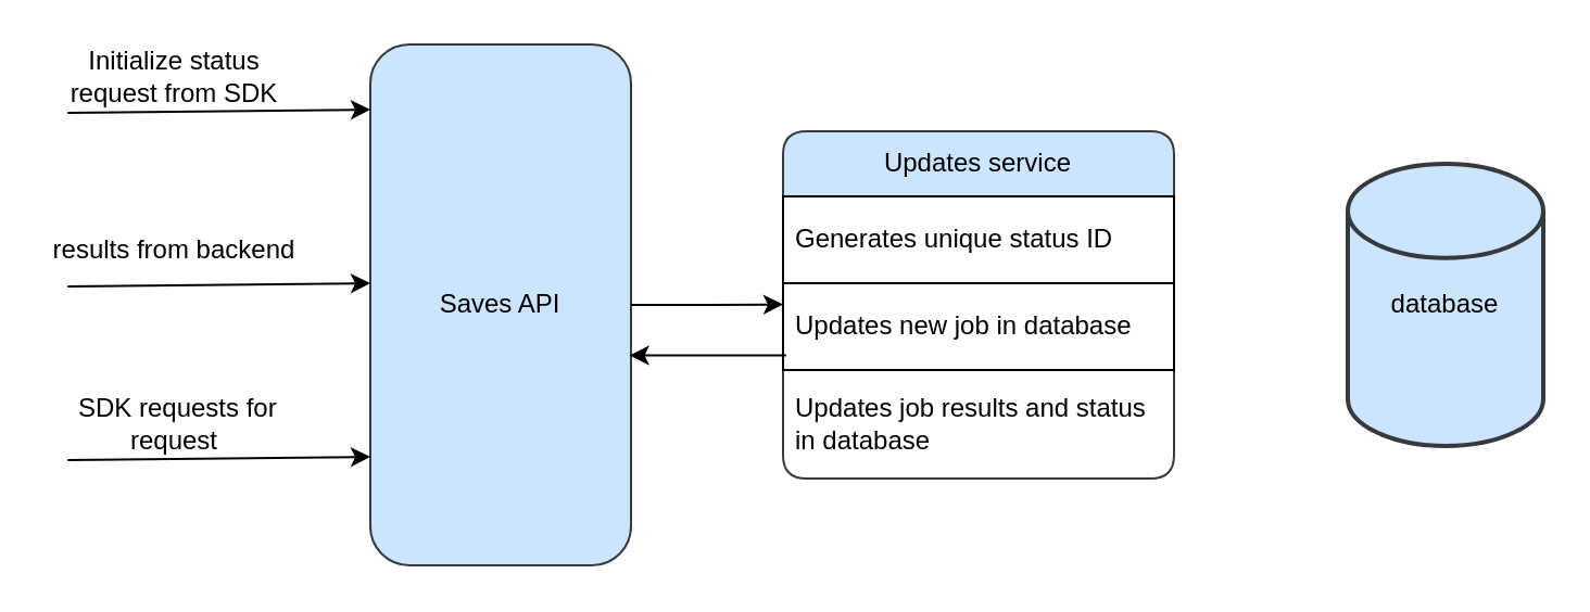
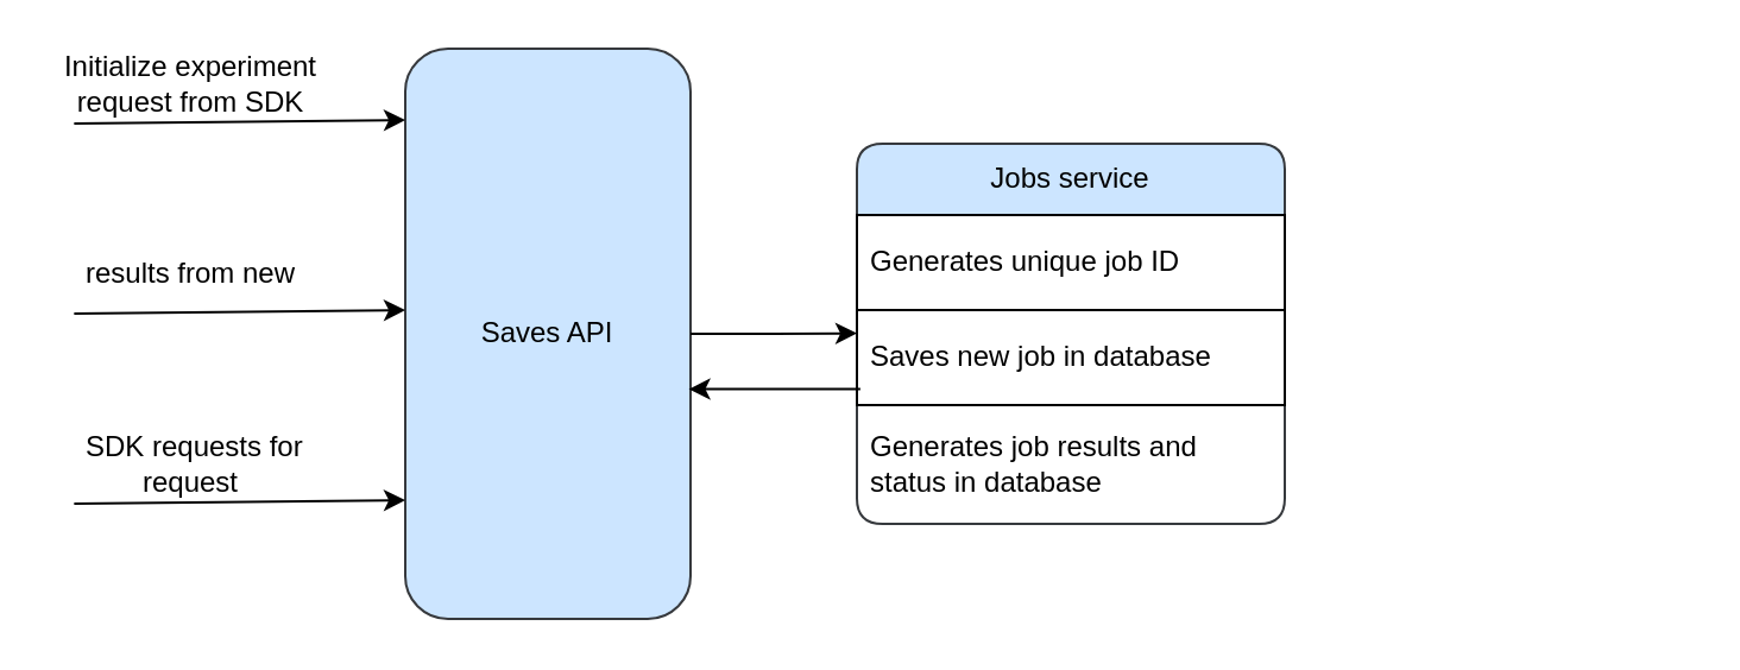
- <mxCell id="10" value="Initialize status request from SDK" style="text;html=1;align=center;verticalAlign=middle;whiteSpace=wrap;rounded=0;" vertex="1" parent="8"><mxGeometry width="120" height="30" as="geometry" /></mxCell>
+ <mxCell id="10" value="Initialize experiment request from SDK" style="text;html=1;align=center;verticalAlign=middle;whiteSpace=wrap;rounded=0;" vertex="1" parent="8"><mxGeometry width="120" height="30" as="geometry" /></mxCell>
- <mxCell id="4" value="Updates service" style="swimlane;fontStyle=0;childLayout=stackLayout;horizontal=1;startSize=30;horizontalStack=0;resizeParent=1;resizeParentMax=0;resizeLast=0;collapsible=1;marginBottom=0;whiteSpace=wrap;html=1;rounded=1;arcSize=12;fillColor=#cce5ff;strokeColor=#36393d;" vertex="1" parent="1"><mxGeometry x="360" y="60" width="180" height="160" as="geometry" /></mxCell>
+ <mxCell id="4" value="Jobs service" style="swimlane;fontStyle=0;childLayout=stackLayout;horizontal=1;startSize=30;horizontalStack=0;resizeParent=1;resizeParentMax=0;resizeLast=0;collapsible=1;marginBottom=0;whiteSpace=wrap;html=1;rounded=1;arcSize=12;fillColor=#cce5ff;strokeColor=#36393d;" vertex="1" parent="1"><mxGeometry x="360" y="60" width="180" height="160" as="geometry" /></mxCell>
- <mxCell id="5" value="Generates unique status ID" style="text;strokeColor=default;fillColor=none;align=left;verticalAlign=middle;spacingLeft=4;spacingRight=4;overflow=hidden;points=[[0,0.5],[1,0.5]];portConstraint=eastwest;rotatable=0;whiteSpace=wrap;html=1;" vertex="1" parent="4"><mxGeometry y="30" width="180" height="40" as="geometry" /></mxCell>
+ <mxCell id="5" value="Generates unique job ID" style="text;strokeColor=default;fillColor=none;align=left;verticalAlign=middle;spacingLeft=4;spacingRight=4;overflow=hidden;points=[[0,0.5],[1,0.5]];portConstraint=eastwest;rotatable=0;whiteSpace=wrap;html=1;" vertex="1" parent="4"><mxGeometry y="30" width="180" height="40" as="geometry" /></mxCell>
- <mxCell id="13" value="results from backend" style="text;html=1;align=center;verticalAlign=middle;whiteSpace=wrap;rounded=0;" vertex="1" parent="11"><mxGeometry width="120" height="30" as="geometry" /></mxCell>
+ <mxCell id="13" value="results from new" style="text;html=1;align=center;verticalAlign=middle;whiteSpace=wrap;rounded=0;" vertex="1" parent="11"><mxGeometry width="120" height="30" as="geometry" /></mxCell>
- <mxCell id="3" value="database" style="strokeWidth=2;html=1;shape=mxgraph.flowchart.database;whiteSpace=wrap;fillColor=#cce5ff;strokeColor=#36393d;" vertex="1" parent="1"><mxGeometry x="620" y="75" width="90" height="130" as="geometry" /></mxCell>
- <mxCell id="6" value="Updates new job in database" style="text;strokeColor=default;fillColor=none;align=left;verticalAlign=middle;spacingLeft=4;spacingRight=4;overflow=hidden;points=[[0,0.5],[1,0.5]];portConstraint=eastwest;rotatable=0;whiteSpace=wrap;html=1;" vertex="1" parent="4"><mxGeometry y="70" width="180" height="40" as="geometry" /></mxCell>
+ <mxCell id="6" value="Saves new job in database" style="text;strokeColor=default;fillColor=none;align=left;verticalAlign=middle;spacingLeft=4;spacingRight=4;overflow=hidden;points=[[0,0.5],[1,0.5]];portConstraint=eastwest;rotatable=0;whiteSpace=wrap;html=1;" vertex="1" parent="4"><mxGeometry y="70" width="180" height="40" as="geometry" /></mxCell>
- <mxCell id="7" value="Updates job results and status in database" style="text;strokeColor=none;fillColor=none;align=left;verticalAlign=middle;spacingLeft=4;spacingRight=4;overflow=hidden;points=[[0,0.5],[1,0.5]];portConstraint=eastwest;rotatable=0;whiteSpace=wrap;html=1;" vertex="1" parent="4"><mxGeometry y="110" width="180" height="50" as="geometry" /></mxCell>
+ <mxCell id="7" value="Generates job results and status in database" style="text;strokeColor=none;fillColor=none;align=left;verticalAlign=middle;spacingLeft=4;spacingRight=4;overflow=hidden;points=[[0,0.5],[1,0.5]];portConstraint=eastwest;rotatable=0;whiteSpace=wrap;html=1;" vertex="1" parent="4"><mxGeometry y="110" width="180" height="50" as="geometry" /></mxCell>
